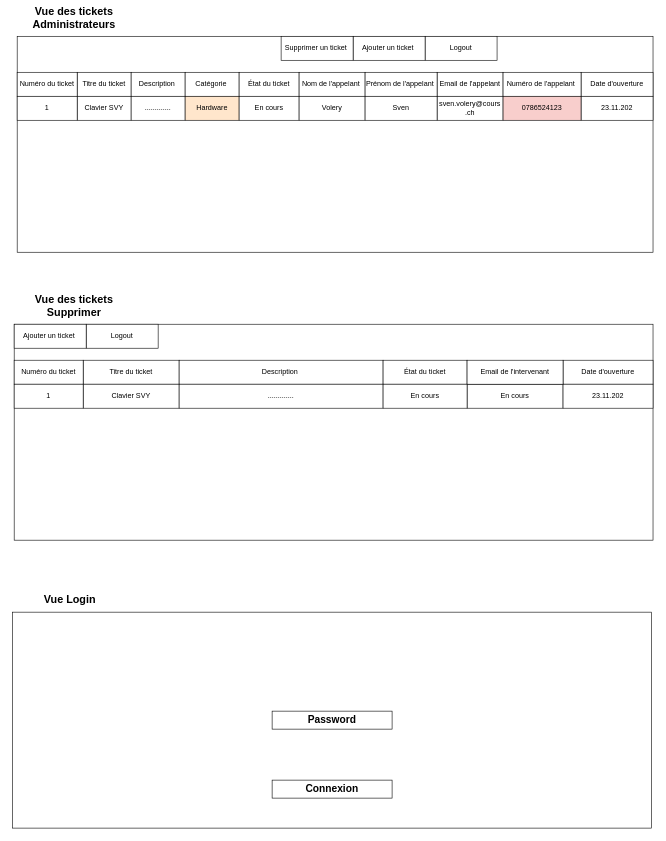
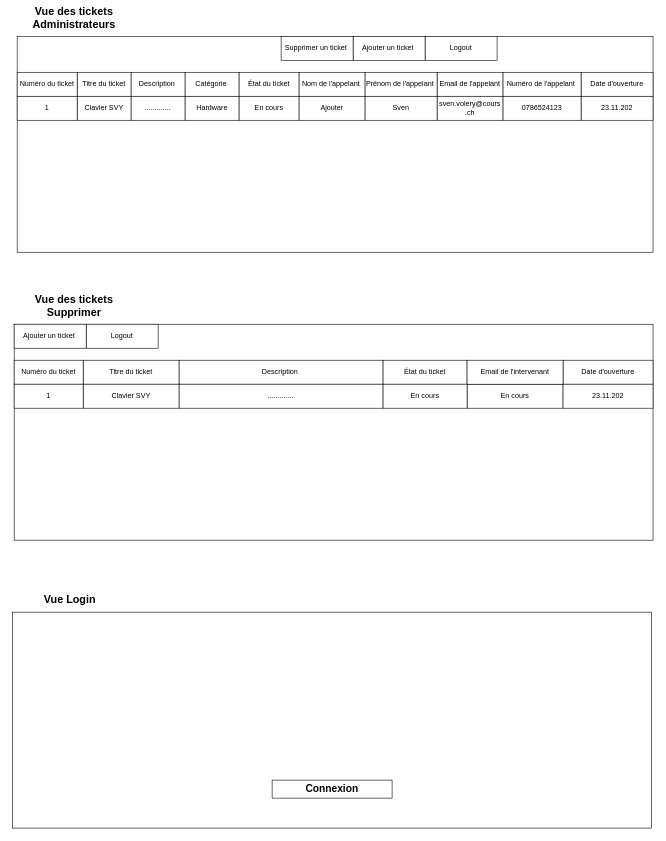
- <mxCell id="33" value="Hardware" style="rounded=0;whiteSpace=wrap;html=1;fillColor=#ffe6cc;" parent="1" vertex="1"><mxGeometry x="308" y="160" width="90" height="40" as="geometry" /></mxCell>
+ <mxCell id="33" value="Hardware" style="rounded=0;whiteSpace=wrap;html=1;" parent="1" vertex="1"><mxGeometry x="308" y="160" width="90" height="40" as="geometry" /></mxCell>
- <mxCell id="36" value="Volery" style="rounded=0;whiteSpace=wrap;html=1;" parent="1" vertex="1"><mxGeometry x="498" y="160" width="110" height="40" as="geometry" /></mxCell>
+ <mxCell id="36" value="Ajouter" style="rounded=0;whiteSpace=wrap;html=1;" parent="1" vertex="1"><mxGeometry x="498" y="160" width="110" height="40" as="geometry" /></mxCell>
- <mxCell id="40" value="0786524123" style="rounded=0;whiteSpace=wrap;html=1;fillColor=#f8cecc;" parent="1" vertex="1"><mxGeometry x="838" y="160" width="130" height="40" as="geometry" /></mxCell>
+ <mxCell id="40" value="0786524123" style="rounded=0;whiteSpace=wrap;html=1;" parent="1" vertex="1"><mxGeometry x="838" y="160" width="130" height="40" as="geometry" /></mxCell>
- <mxCell id="45" value="&lt;b&gt;&lt;font style=&quot;font-size: 17px&quot;&gt;Password&lt;/font&gt;&lt;/b&gt;" style="rounded=0;whiteSpace=wrap;html=1;" parent="1" vertex="1"><mxGeometry x="453" y="1185" width="200" height="30" as="geometry" /></mxCell>
